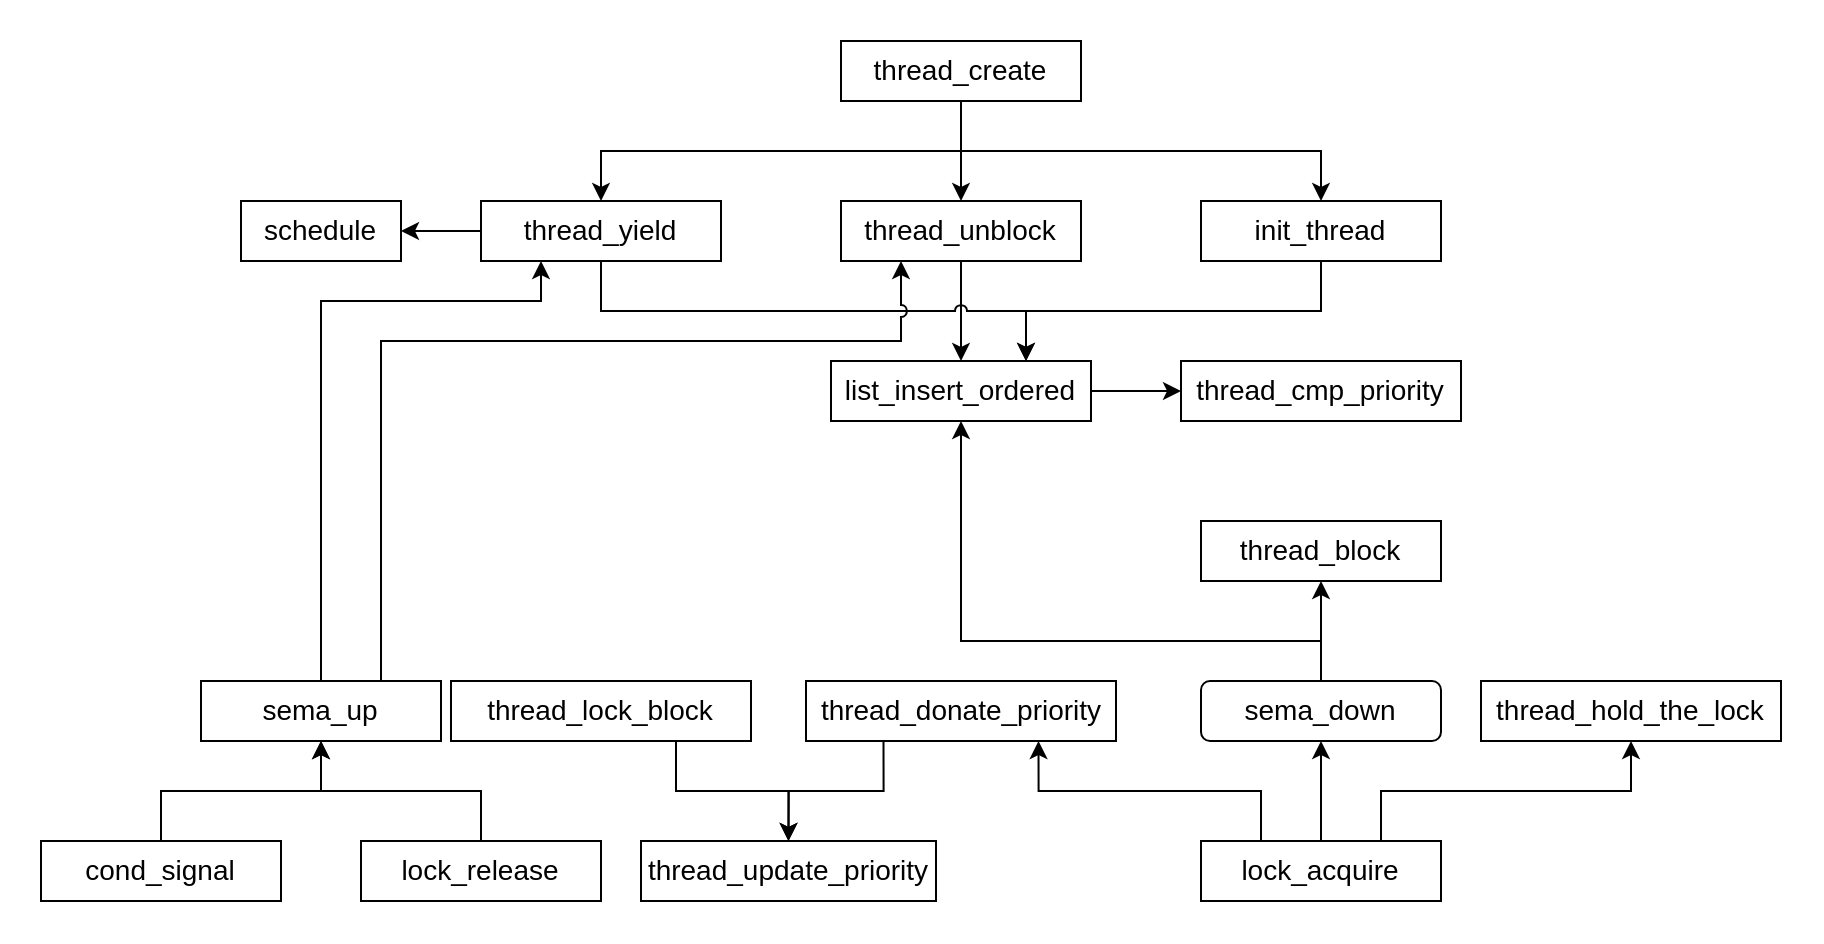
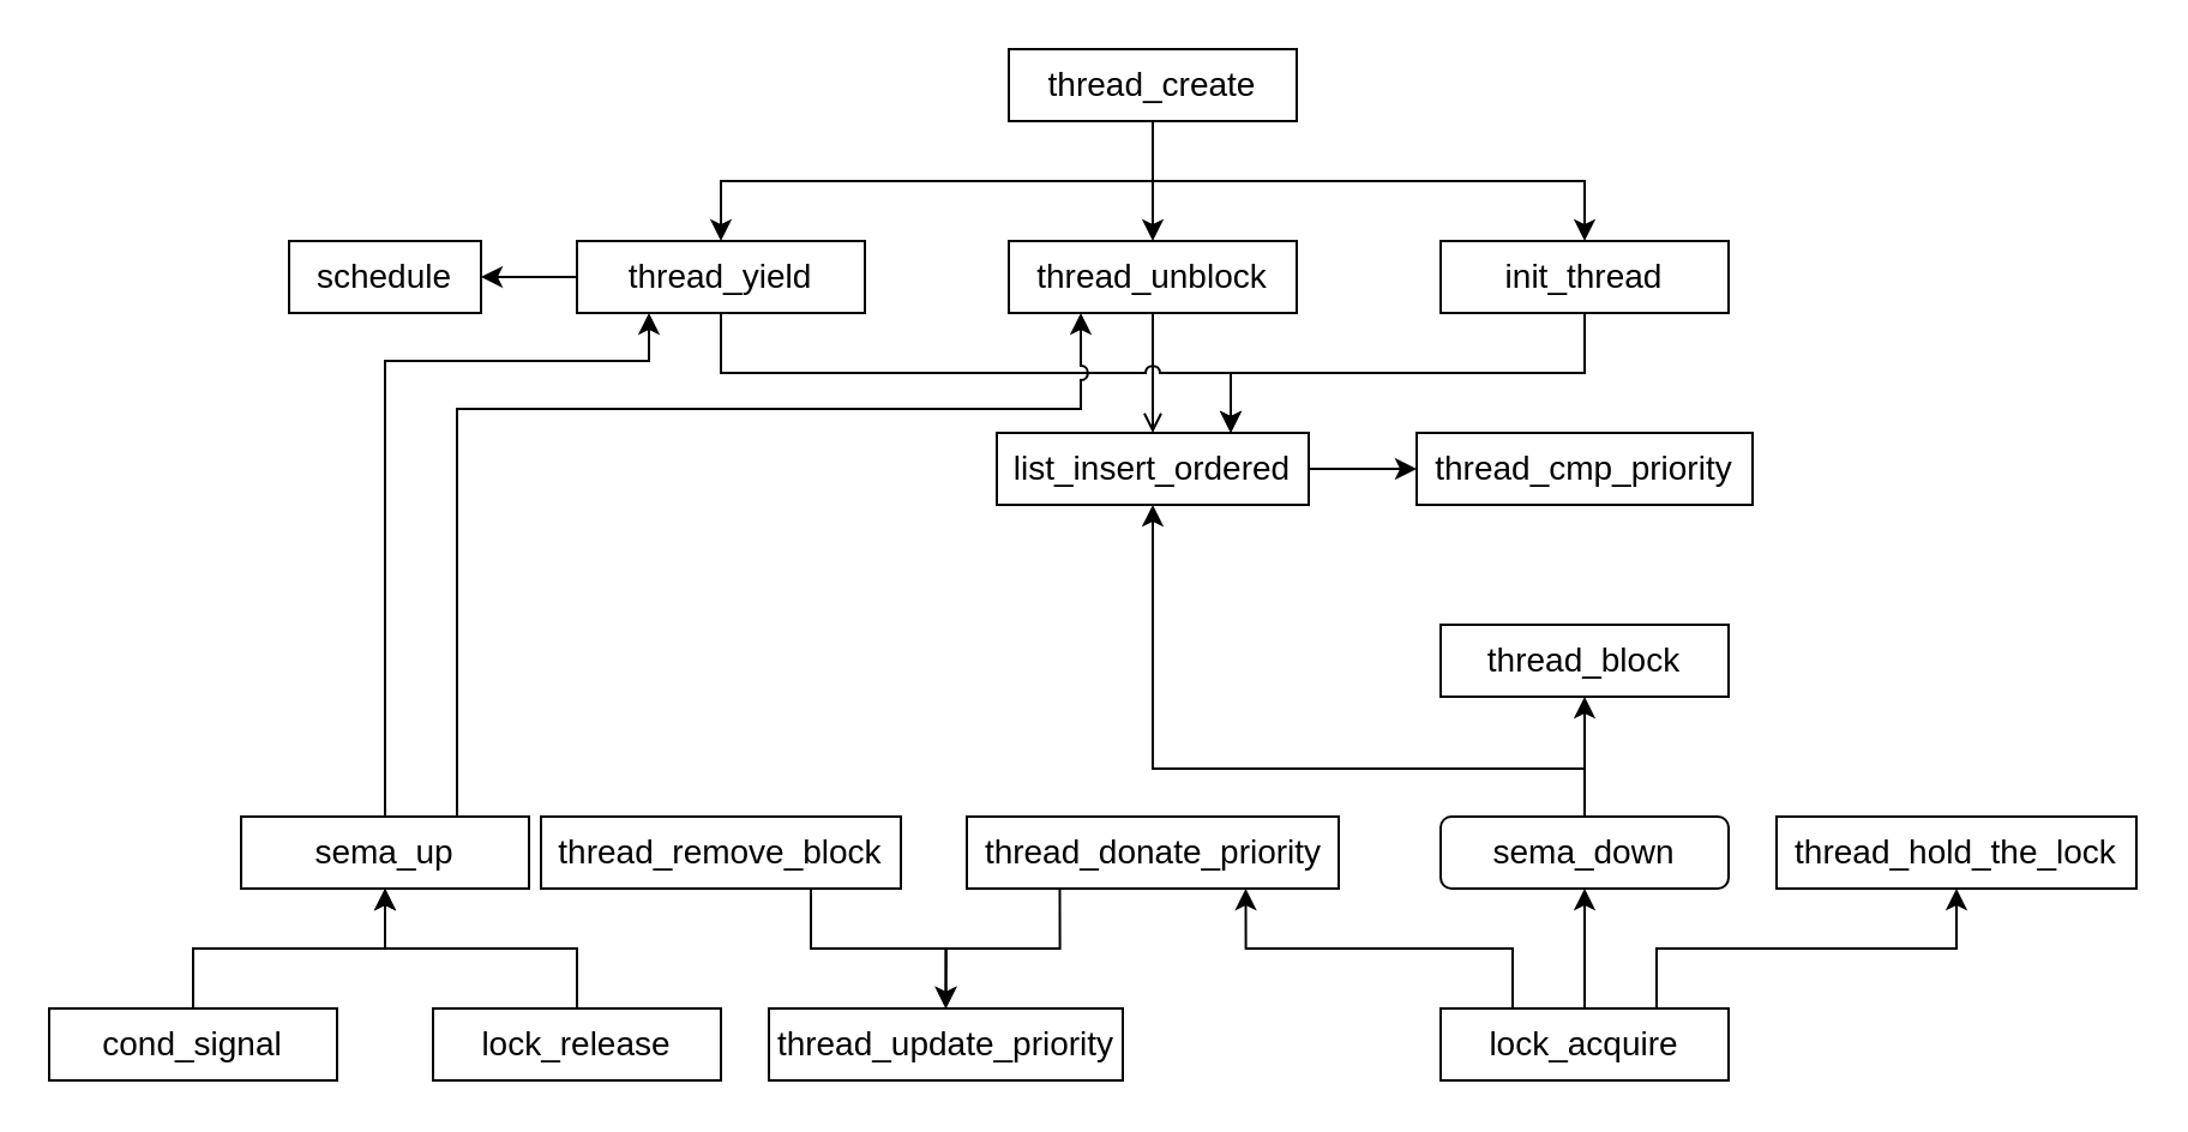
- <mxCell id="6" style="edgeStyle=orthogonalEdgeStyle;rounded=0;orthogonalLoop=1;jettySize=auto;html=1;exitX=0.5;exitY=1;exitDx=0;exitDy=0;entryX=0.5;entryY=0;entryDx=0;entryDy=0;jumpStyle=arc;" parent="1" source="7" target="14" edge="1"><mxGeometry relative="1" as="geometry" /></mxCell>
+ <mxCell id="6" style="edgeStyle=orthogonalEdgeStyle;rounded=0;orthogonalLoop=1;jettySize=auto;html=1;exitX=0.5;exitY=1;exitDx=0;exitDy=0;entryX=0.5;entryY=0;entryDx=0;entryDy=0;jumpStyle=arc;endArrow=open;" parent="1" source="7" target="14" edge="1"><mxGeometry relative="1" as="geometry" /></mxCell>
- <mxCell id="19" value="&lt;font style=&quot;font-size: 14px&quot;&gt;thread_lock_block&lt;/font&gt;" style="rounded=0;whiteSpace=wrap;html=1;" parent="1" vertex="1"><mxGeometry x="225" y="340" width="150" height="30" as="geometry" /></mxCell>
+ <mxCell id="19" value="&lt;font style=&quot;font-size: 14px&quot;&gt;thread_remove_block&lt;/font&gt;" style="rounded=0;whiteSpace=wrap;html=1;" parent="1" vertex="1"><mxGeometry x="225" y="340" width="150" height="30" as="geometry" /></mxCell>
